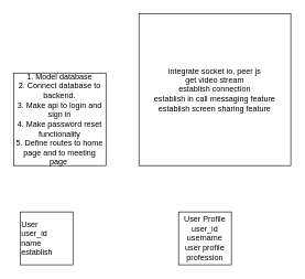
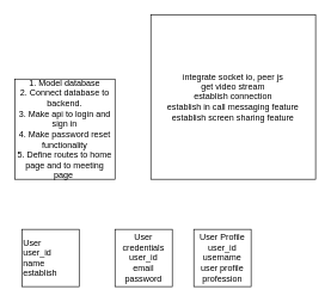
+ <mxCell id="4" value="User credentials&lt;br&gt;user_id&lt;br&gt;email&lt;br&gt;password" style="whiteSpace=wrap;html=1;aspect=fixed;" vertex="1" parent="1"><mxGeometry x="160" y="320" width="80" height="80" as="geometry" /></mxCell>
